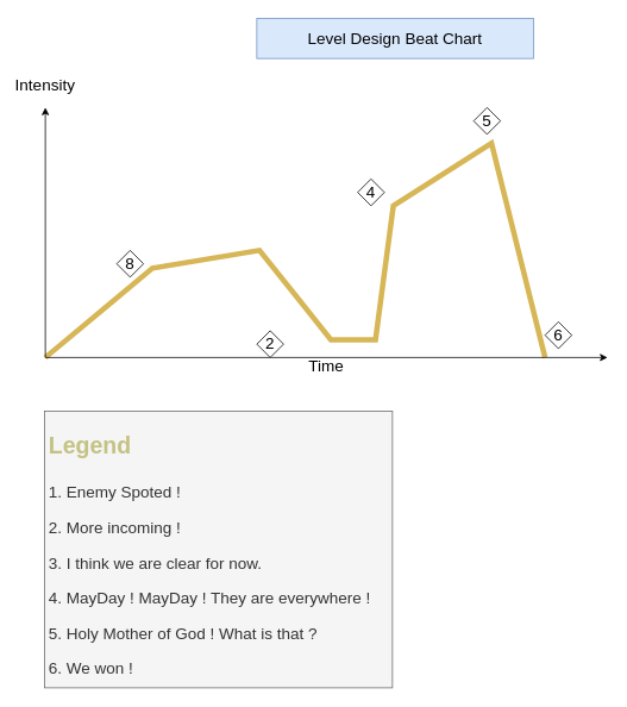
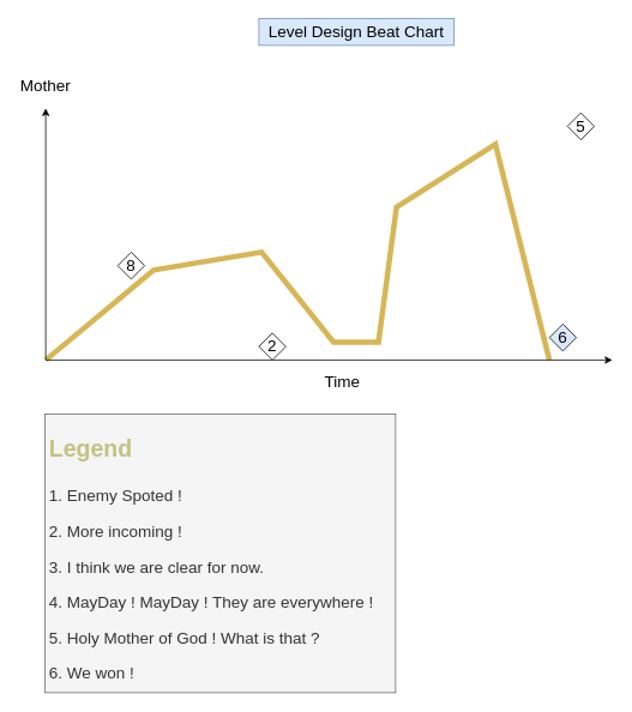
- <mxCell id="5" value="Level Design Beat Chart" style="text;html=1;strokeColor=#6c8ebf;fillColor=#dae8fc;align=center;verticalAlign=middle;whiteSpace=wrap;rounded=0;fontSize=18;" vertex="1" parent="1"><mxGeometry x="287" y="20" width="310" height="45" as="geometry" /></mxCell>
+ <mxCell id="5" value="Level Design Beat Chart" style="text;html=1;strokeColor=#6c8ebf;fillColor=#dae8fc;align=center;verticalAlign=middle;whiteSpace=wrap;rounded=0;fontSize=18;" vertex="1" parent="1"><mxGeometry x="287" y="20" width="217" height="30" as="geometry" /></mxCell>
- <mxCell id="11" value="Intensity" style="text;html=1;strokeColor=none;fillColor=none;align=center;verticalAlign=middle;whiteSpace=wrap;rounded=0;fontSize=18;" vertex="1" parent="1"><mxGeometry x="20" y="80" width="60" height="30" as="geometry" /></mxCell>
+ <mxCell id="11" value="Mother" style="text;html=1;strokeColor=none;fillColor=none;align=center;verticalAlign=middle;whiteSpace=wrap;rounded=0;fontSize=18;" vertex="1" parent="1"><mxGeometry x="20" y="80" width="60" height="30" as="geometry" /></mxCell>
- <mxCell id="9" value="5" style="rhombus;whiteSpace=wrap;html=1;fontSize=18;" vertex="1" parent="1"><mxGeometry x="530" y="120" width="30" height="30" as="geometry" /></mxCell>
+ <mxCell id="9" value="5" style="rhombus;whiteSpace=wrap;html=1;fontSize=18;" vertex="1" parent="1"><mxGeometry x="630" y="125" width="30" height="30" as="geometry" /></mxCell>
- <mxCell id="8" value="4" style="rhombus;whiteSpace=wrap;html=1;fontSize=18;" vertex="1" parent="1"><mxGeometry x="400" y="200" width="30" height="30" as="geometry" /></mxCell>
- <mxCell id="10" value="6" style="rhombus;whiteSpace=wrap;html=1;fontSize=18;" vertex="1" parent="1"><mxGeometry x="610" y="360" width="30" height="30" as="geometry" /></mxCell>
+ <mxCell id="10" value="6" style="rhombus;whiteSpace=wrap;html=1;fontSize=18;fillColor=#dae8fc;" vertex="1" parent="1"><mxGeometry x="610" y="360" width="30" height="30" as="geometry" /></mxCell>
- <mxCell id="12" value="Time" style="text;html=1;strokeColor=none;fillColor=none;align=center;verticalAlign=middle;whiteSpace=wrap;rounded=0;fontSize=18;" vertex="1" parent="1"><mxGeometry x="335" y="395" width="60" height="30" as="geometry" /></mxCell>
+ <mxCell id="12" value="Time" style="text;html=1;strokeColor=none;fillColor=none;align=center;verticalAlign=middle;whiteSpace=wrap;rounded=0;fontSize=18;" vertex="1" parent="1"><mxGeometry x="350" y="410" width="60" height="30" as="geometry" /></mxCell>
